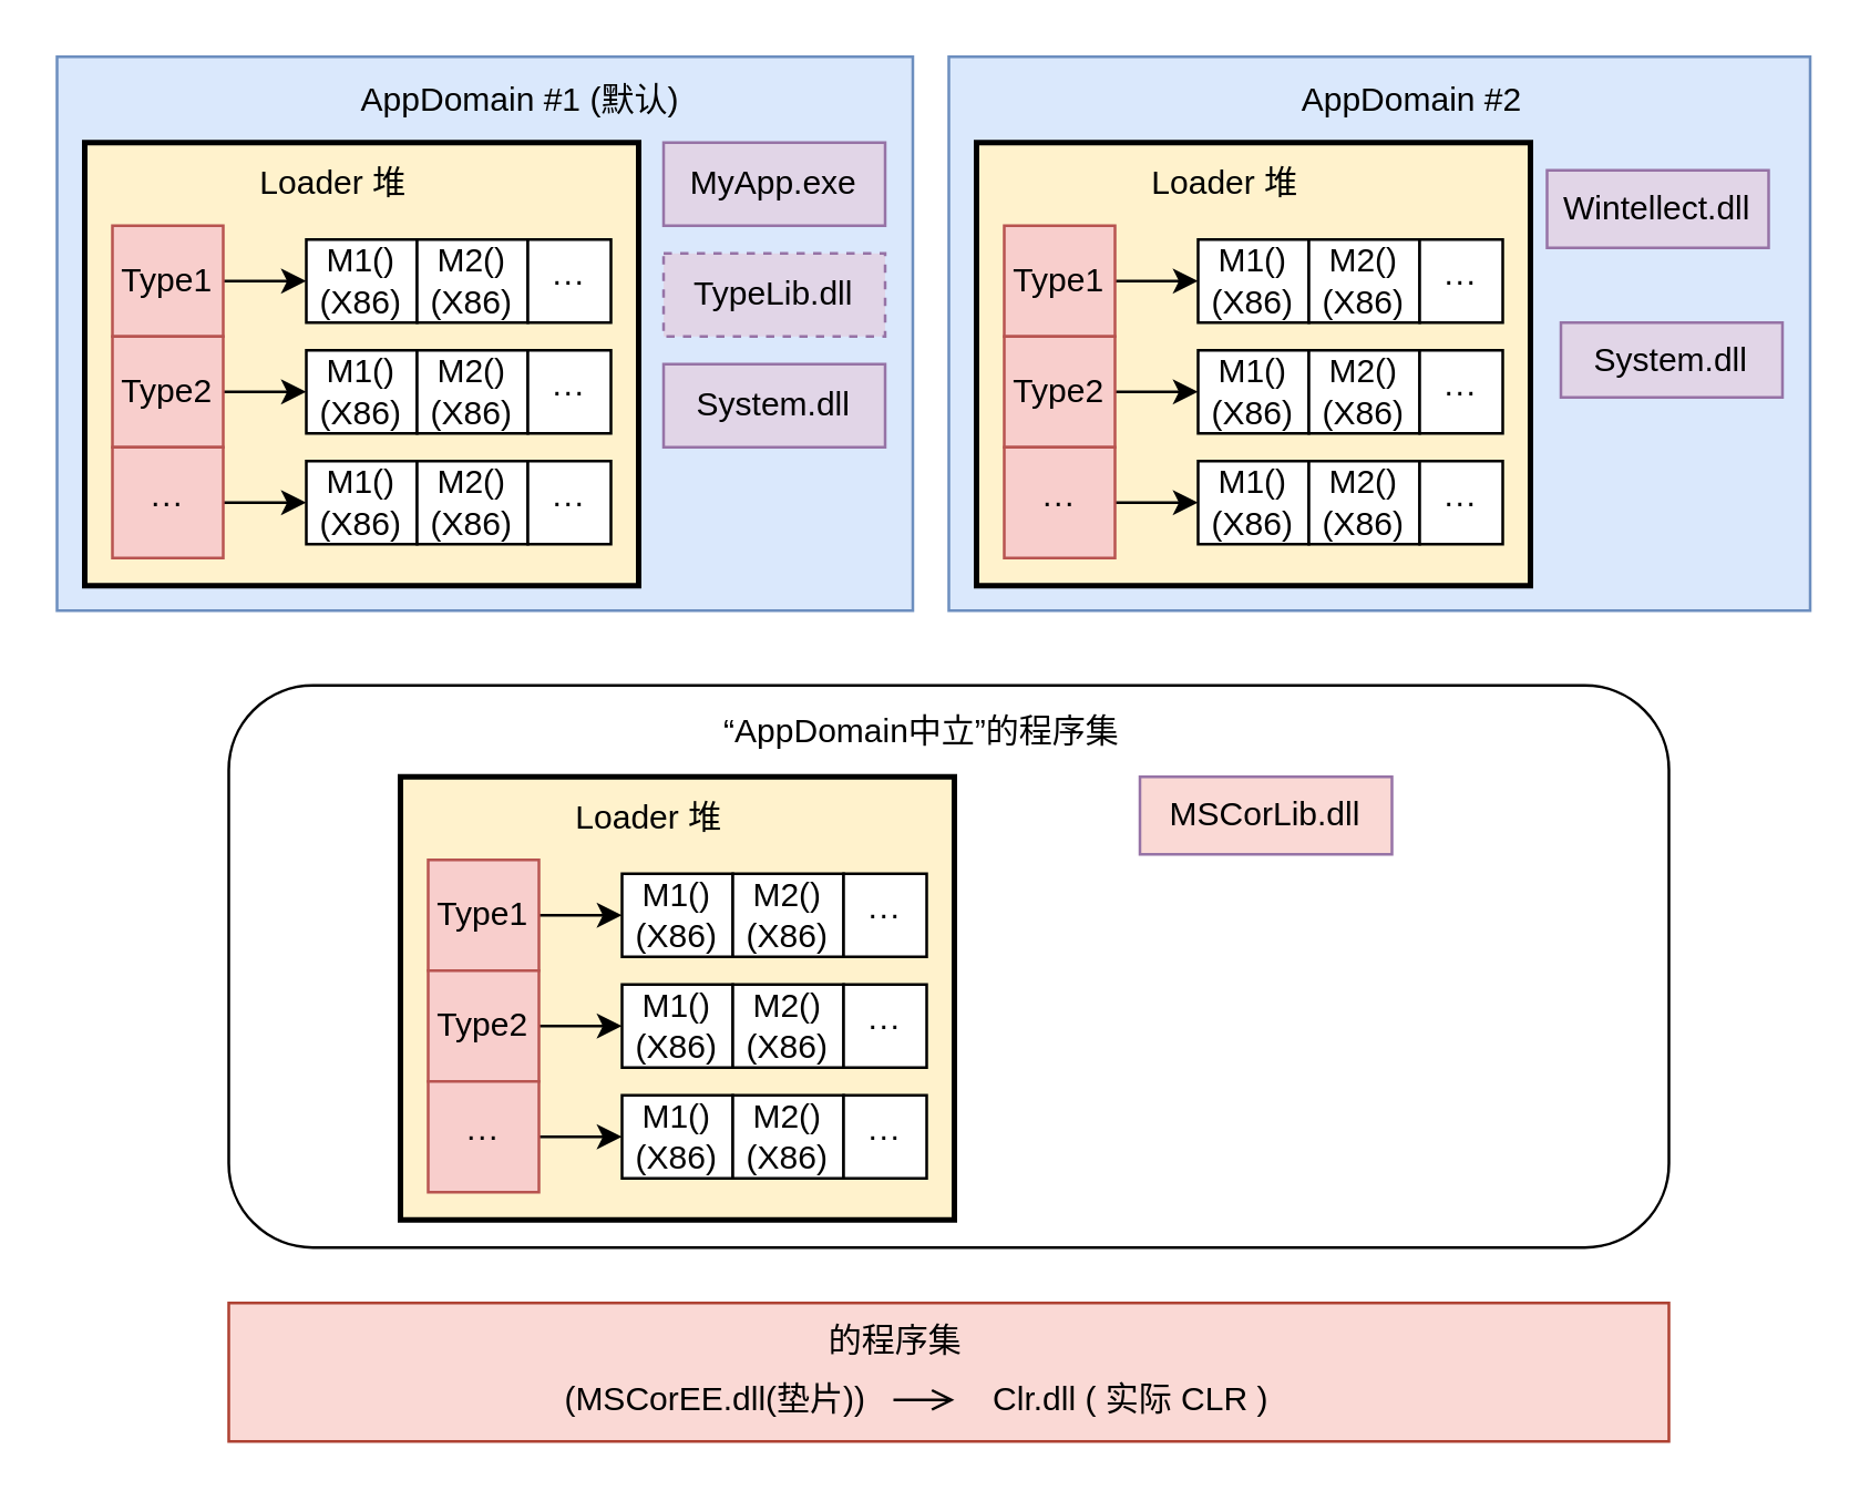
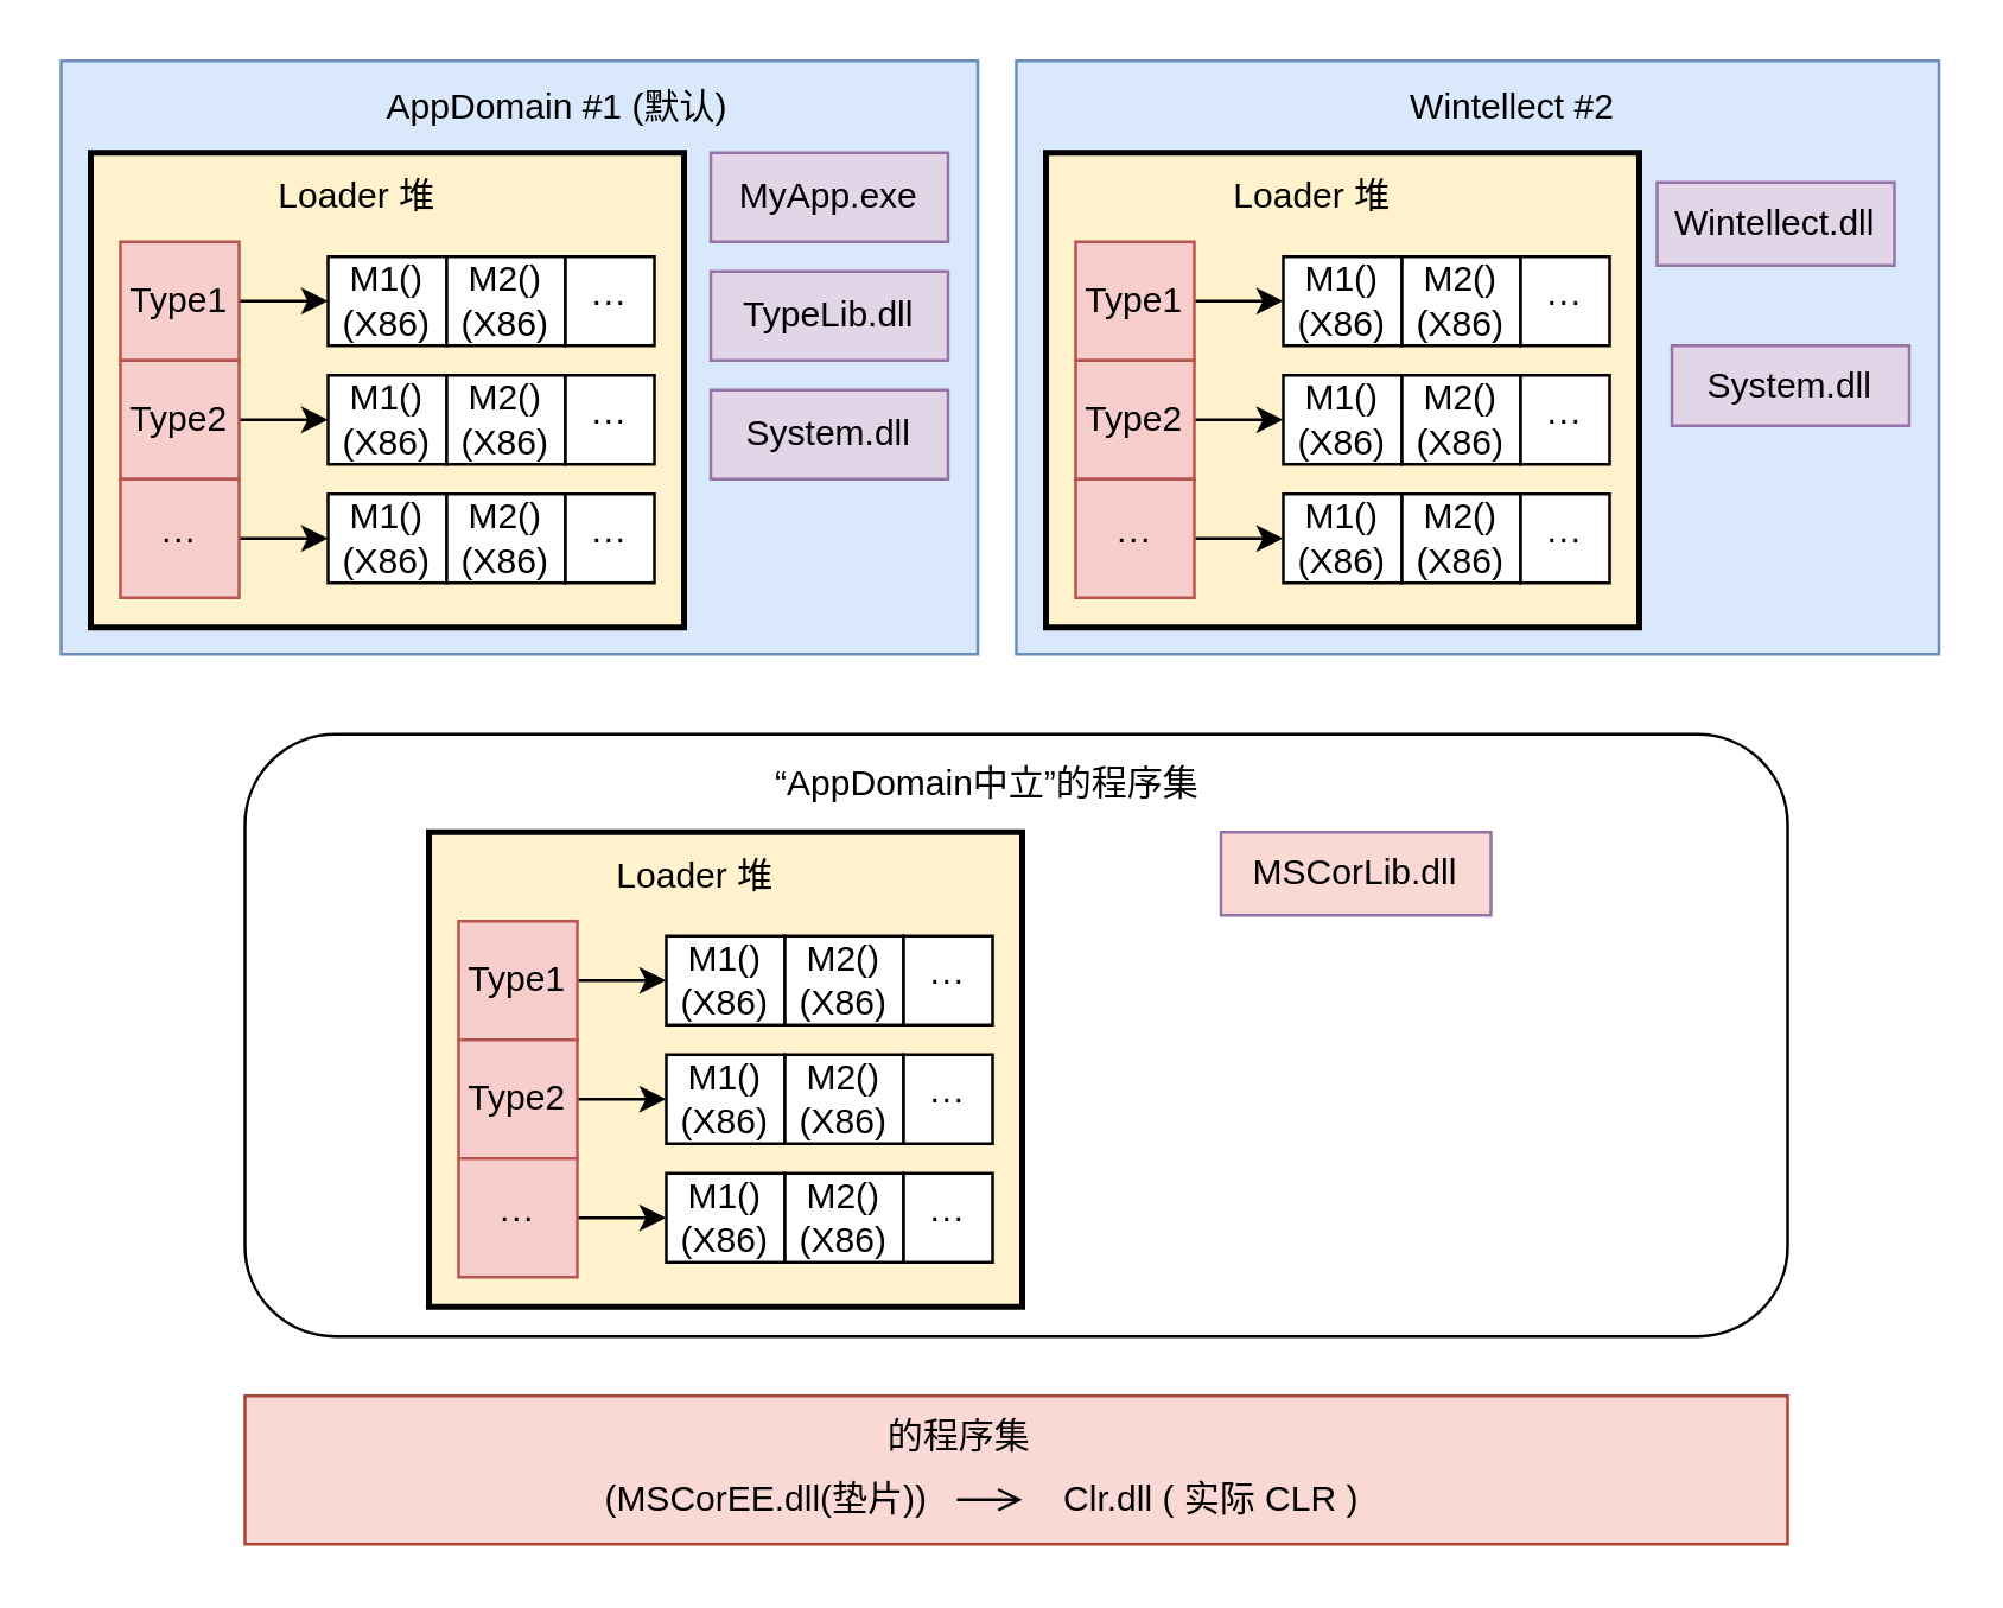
- <mxCell id="25" value="AppDomain #2" style="text;html=1;strokeColor=none;fillColor=none;align=center;verticalAlign=middle;whiteSpace=wrap;rounded=0;" vertex="1" parent="1"><mxGeometry x="442" y="21" width="135" height="30" as="geometry" /></mxCell>
+ <mxCell id="25" value="Wintellect #2" style="text;html=1;strokeColor=none;fillColor=none;align=center;verticalAlign=middle;whiteSpace=wrap;rounded=0;" vertex="1" parent="1"><mxGeometry x="442" y="21" width="135" height="30" as="geometry" /></mxCell>
- <mxCell id="22" value="TypeLib.dll" style="rounded=0;whiteSpace=wrap;html=1;fillColor=#e1d5e7;strokeColor=#9673a6;dashed=1;" vertex="1" parent="1"><mxGeometry x="239" y="91" width="80" height="30" as="geometry" /></mxCell>
+ <mxCell id="22" value="TypeLib.dll" style="rounded=0;whiteSpace=wrap;html=1;fillColor=#e1d5e7;strokeColor=#9673a6;" vertex="1" parent="1"><mxGeometry x="239" y="91" width="80" height="30" as="geometry" /></mxCell>
